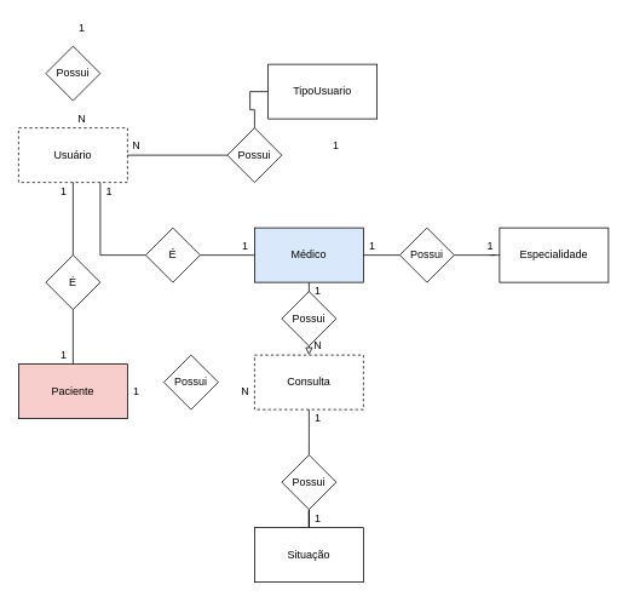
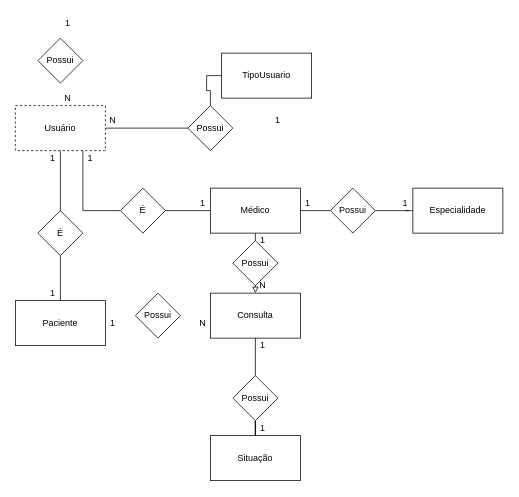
- <mxCell id="11" value="Médico" style="rounded=0;whiteSpace=wrap;html=1;fillColor=#dae8fc;" parent="1" vertex="1"><mxGeometry x="280" y="250" width="120" height="60" as="geometry" /></mxCell>
+ <mxCell id="11" value="Médico" style="rounded=0;whiteSpace=wrap;html=1;" parent="1" vertex="1"><mxGeometry x="280" y="250" width="120" height="60" as="geometry" /></mxCell>
- <mxCell id="3" value="Consulta" style="rounded=0;whiteSpace=wrap;html=1;dashed=1;" parent="1" vertex="1"><mxGeometry x="280" y="390" width="120" height="60" as="geometry" /></mxCell>
+ <mxCell id="3" value="Consulta" style="rounded=0;whiteSpace=wrap;html=1;" parent="1" vertex="1"><mxGeometry x="280" y="390" width="120" height="60" as="geometry" /></mxCell>
- <mxCell id="14" value="Paciente" style="rounded=0;whiteSpace=wrap;html=1;fillColor=#f8cecc;" parent="1" vertex="1"><mxGeometry x="20" y="400" width="120" height="60" as="geometry" /></mxCell>
+ <mxCell id="14" value="Paciente" style="rounded=0;whiteSpace=wrap;html=1;" parent="1" vertex="1"><mxGeometry x="20" y="400" width="120" height="60" as="geometry" /></mxCell>
